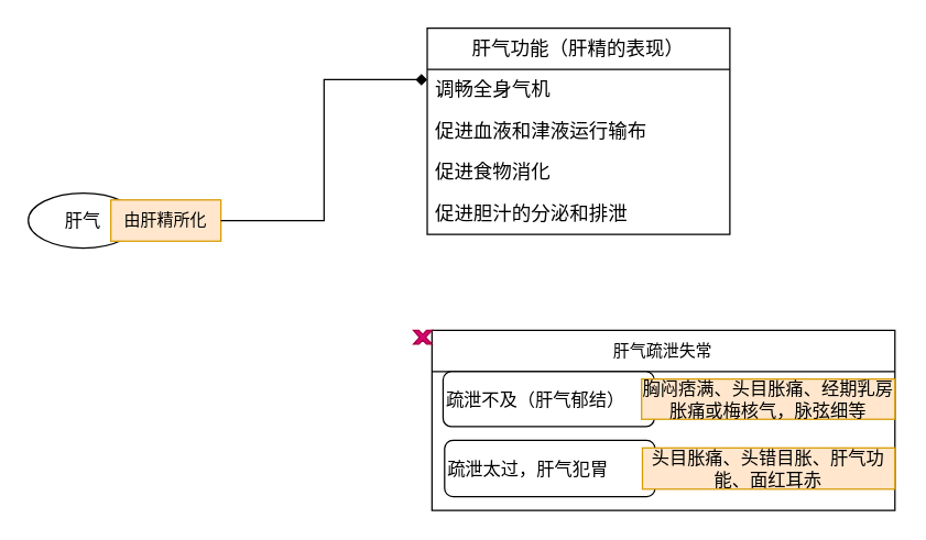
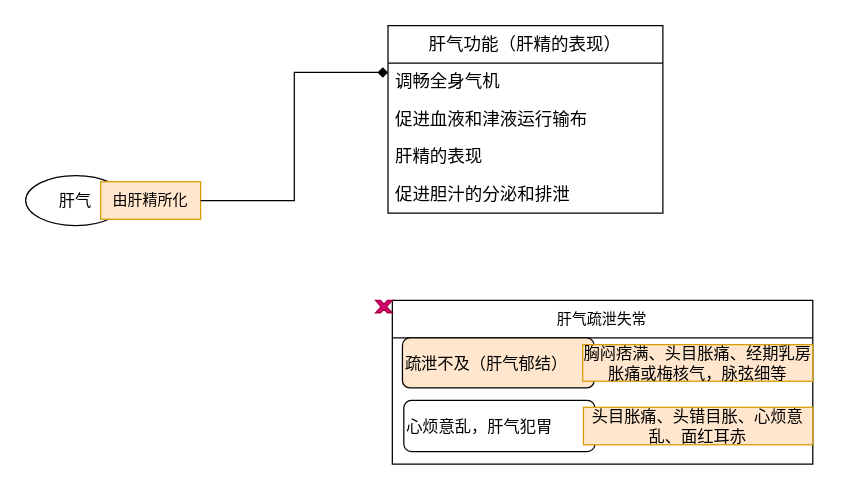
- <mxCell id="8" value="促进食物消化" style="text;strokeColor=none;fillColor=none;align=left;verticalAlign=middle;spacingLeft=4;spacingRight=4;overflow=hidden;points=[[0,0.5],[1,0.5]];portConstraint=eastwest;rotatable=0;whiteSpace=wrap;html=1;fontSize=14;" vertex="1" parent="5"><mxGeometry y="90" width="220" height="30" as="geometry" /></mxCell>
+ <mxCell id="8" value="肝精的表现" style="text;strokeColor=none;fillColor=none;align=left;verticalAlign=middle;spacingLeft=4;spacingRight=4;overflow=hidden;points=[[0,0.5],[1,0.5]];portConstraint=eastwest;rotatable=0;whiteSpace=wrap;html=1;fontSize=14;" vertex="1" parent="5"><mxGeometry y="90" width="220" height="30" as="geometry" /></mxCell>
- <mxCell id="15" value="疏泄不及（肝气郁结）" style="rounded=1;whiteSpace=wrap;html=1;fontSize=13;align=left;" vertex="1" parent="14"><mxGeometry width="153.487" height="40" as="geometry" /></mxCell>
+ <mxCell id="15" value="疏泄不及（肝气郁结）" style="rounded=1;whiteSpace=wrap;html=1;fontSize=13;align=left;fillColor=#ffe6cc;" vertex="1" parent="14"><mxGeometry width="153.487" height="40" as="geometry" /></mxCell>
- <mxCell id="18" value="疏泄太过，肝气犯胃" style="rounded=1;whiteSpace=wrap;html=1;fontSize=13;align=left;" vertex="1" parent="17"><mxGeometry x="9.178" width="152.972" height="41" as="geometry" /></mxCell>
+ <mxCell id="18" value="心烦意乱，肝气犯胃" style="rounded=1;whiteSpace=wrap;html=1;fontSize=13;align=left;" vertex="1" parent="17"><mxGeometry x="9.178" width="152.972" height="41" as="geometry" /></mxCell>
- <mxCell id="19" value="头目胀痛、头错目胀、肝气功能、面红耳赤" style="text;html=1;strokeColor=#d79b00;fillColor=#ffe6cc;align=center;verticalAlign=middle;whiteSpace=wrap;rounded=0;fontSize=13;" vertex="1" parent="17"><mxGeometry x="152.972" y="5.5" width="183.566" height="30" as="geometry" /></mxCell>
+ <mxCell id="19" value="头目胀痛、头错目胀、心烦意乱、面红耳赤" style="text;html=1;strokeColor=#d79b00;fillColor=#ffe6cc;align=center;verticalAlign=middle;whiteSpace=wrap;rounded=0;fontSize=13;" vertex="1" parent="17"><mxGeometry x="152.972" y="5.5" width="183.566" height="30" as="geometry" /></mxCell>
